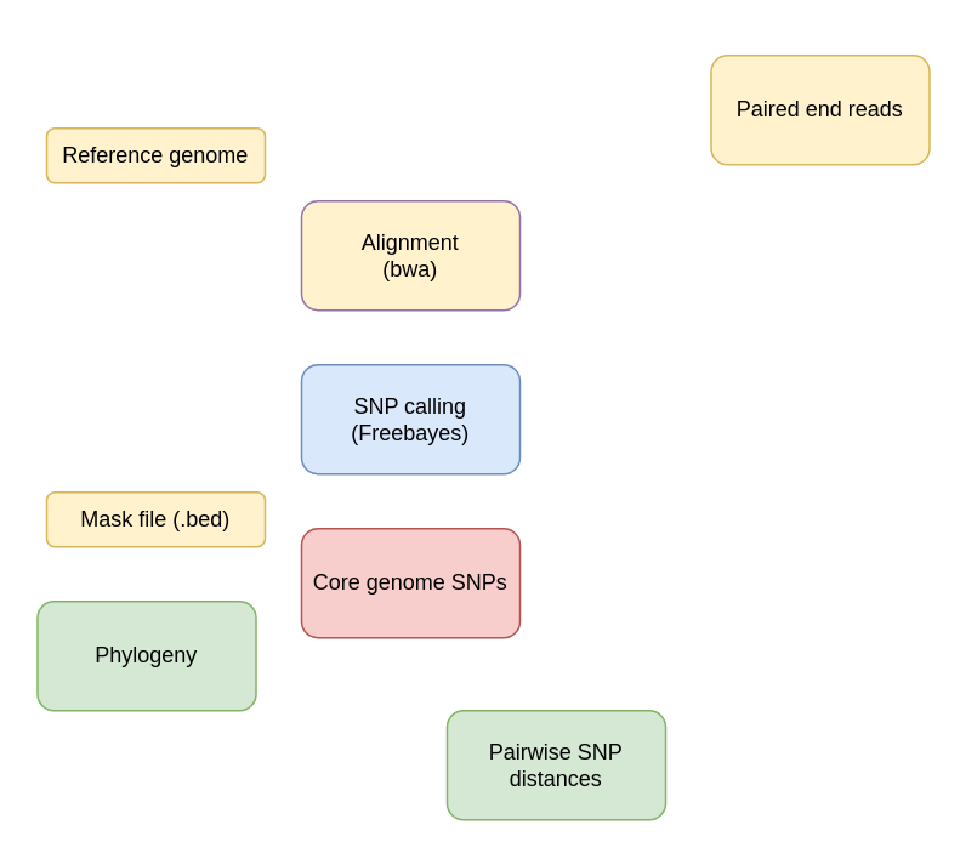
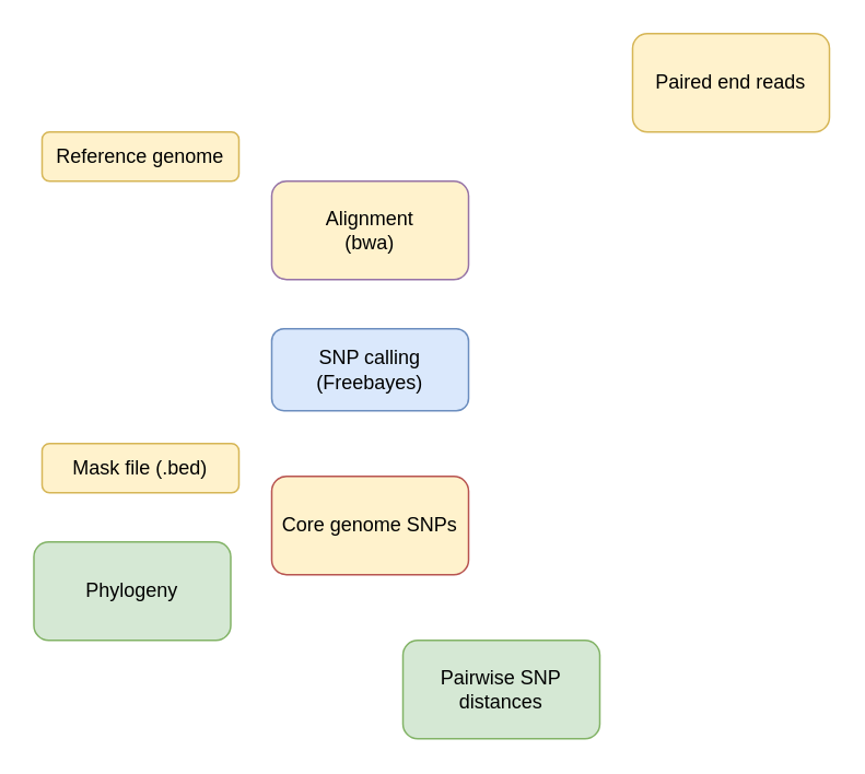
- <mxCell id="2" value="Paired end reads" style="rounded=1;whiteSpace=wrap;html=1;fillColor=#fff2cc;strokeColor=#d6b656;" vertex="1" parent="1"><mxGeometry x="390" y="30" width="120" height="60" as="geometry" /></mxCell>
+ <mxCell id="2" value="Paired end reads" style="rounded=1;whiteSpace=wrap;html=1;fillColor=#fff2cc;strokeColor=#d6b656;" vertex="1" parent="1"><mxGeometry x="385" y="20" width="120" height="60" as="geometry" /></mxCell>
- <mxCell id="4" value="Reference genome" style="rounded=1;whiteSpace=wrap;html=1;fillColor=#fff2cc;strokeColor=#d6b656;" vertex="1" parent="1"><mxGeometry y="70" width="120" height="30" as="geometry" x="25" /></mxCell>
+ <mxCell id="4" value="Reference genome" style="rounded=1;whiteSpace=wrap;html=1;fillColor=#fff2cc;strokeColor=#d6b656;" vertex="1" parent="1"><mxGeometry x="25" y="80" width="120" height="30" as="geometry" /></mxCell>
- <mxCell id="5" value="SNP calling (Freebayes)" style="rounded=1;whiteSpace=wrap;html=1;fillColor=#dae8fc;strokeColor=#6c8ebf;" vertex="1" parent="1"><mxGeometry x="165" y="200" width="120" height="60" as="geometry" /></mxCell>
+ <mxCell id="5" value="SNP calling (Freebayes)" style="rounded=1;whiteSpace=wrap;html=1;fillColor=#dae8fc;strokeColor=#6c8ebf;" vertex="1" parent="1"><mxGeometry x="165" y="200" width="120" height="50" as="geometry" /></mxCell>
- <mxCell id="6" value="Core genome SNPs" style="rounded=1;whiteSpace=wrap;html=1;fillColor=#f8cecc;strokeColor=#b85450;" vertex="1" parent="1"><mxGeometry x="165" y="290" width="120" height="60" as="geometry" /></mxCell>
+ <mxCell id="6" value="Core genome SNPs" style="rounded=1;whiteSpace=wrap;html=1;fillColor=#fff2cc;strokeColor=#b85450;" vertex="1" parent="1"><mxGeometry x="165" y="290" width="120" height="60" as="geometry" /></mxCell>
